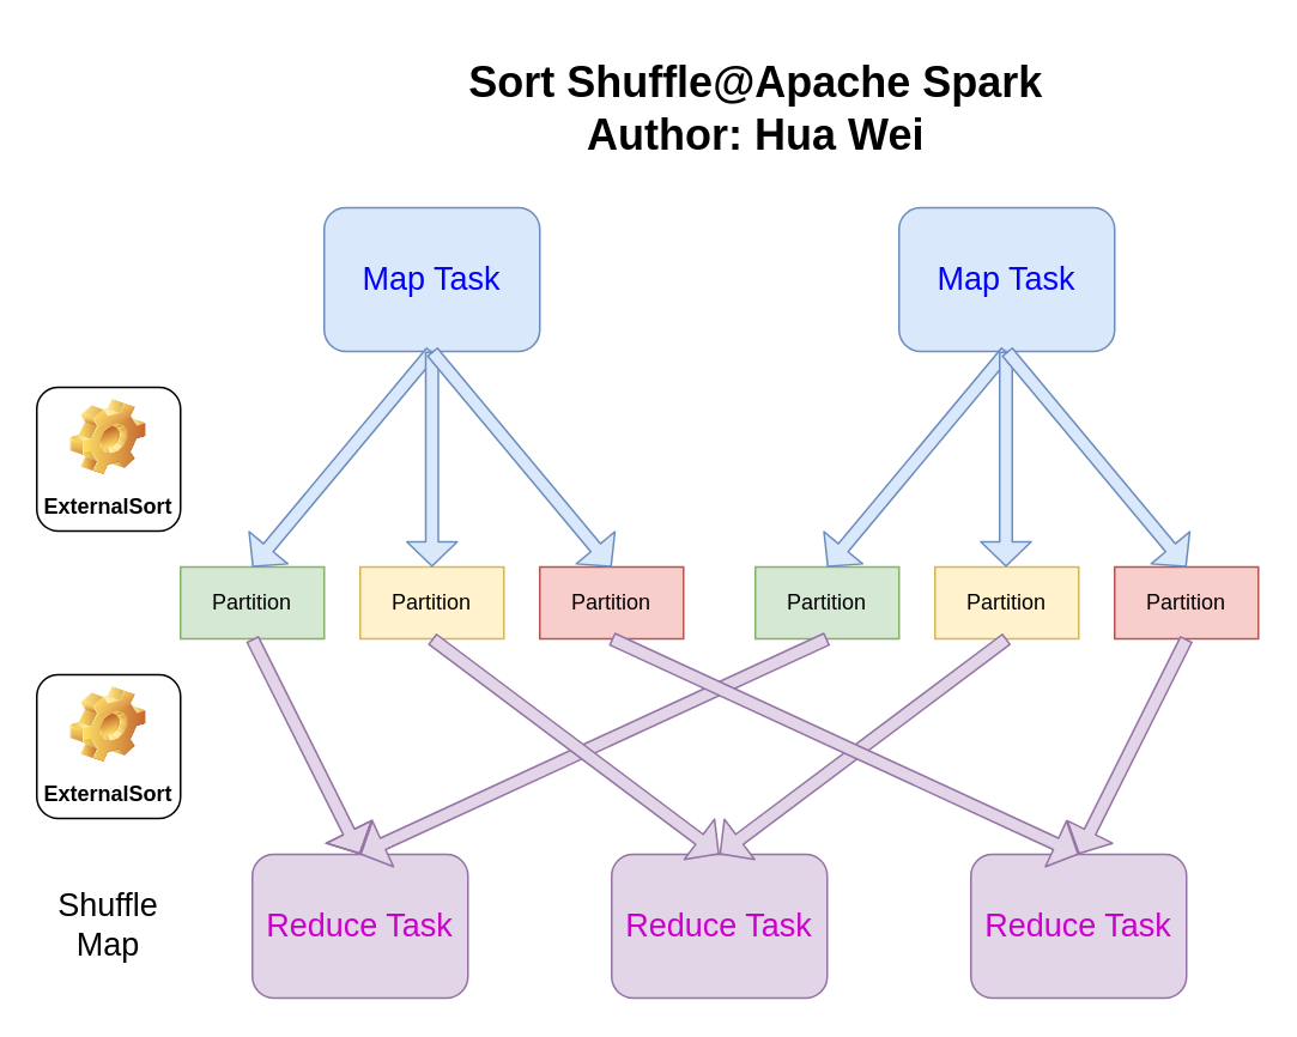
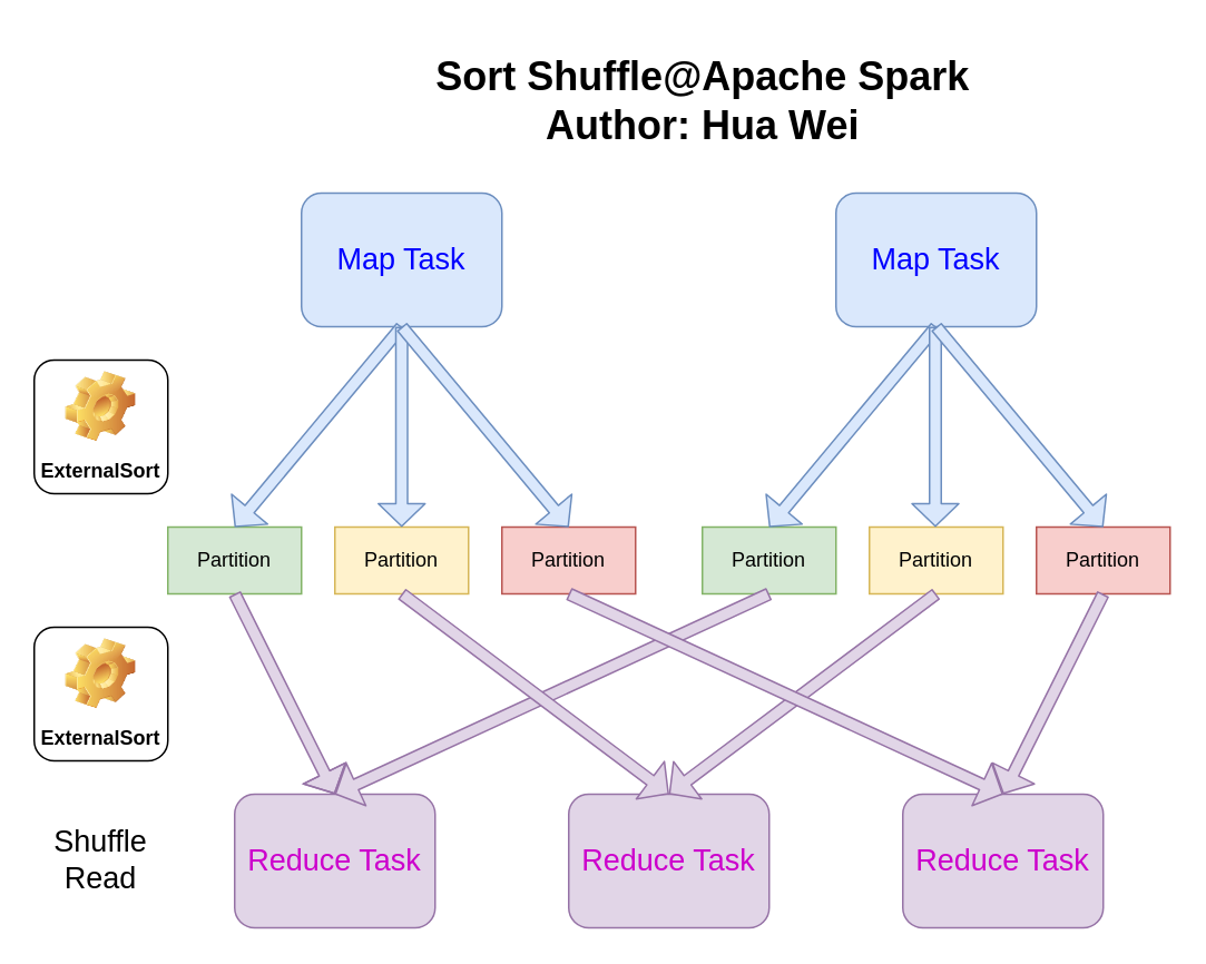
- <mxCell id="25" value="&lt;font style=&quot;font-size: 18px&quot;&gt;Shuffle Map&lt;/font&gt;" style="text;html=1;strokeColor=none;fillColor=none;align=center;verticalAlign=middle;whiteSpace=wrap;overflow=hidden;" vertex="1" parent="1"><mxGeometry x="20" y="475" width="80" height="80" as="geometry" /></mxCell>
+ <mxCell id="25" value="&lt;font style=&quot;font-size: 18px&quot;&gt;Shuffle Read&lt;/font&gt;" style="text;html=1;strokeColor=none;fillColor=none;align=center;verticalAlign=middle;whiteSpace=wrap;overflow=hidden;" vertex="1" parent="1"><mxGeometry x="20" y="475" width="80" height="80" as="geometry" /></mxCell>
